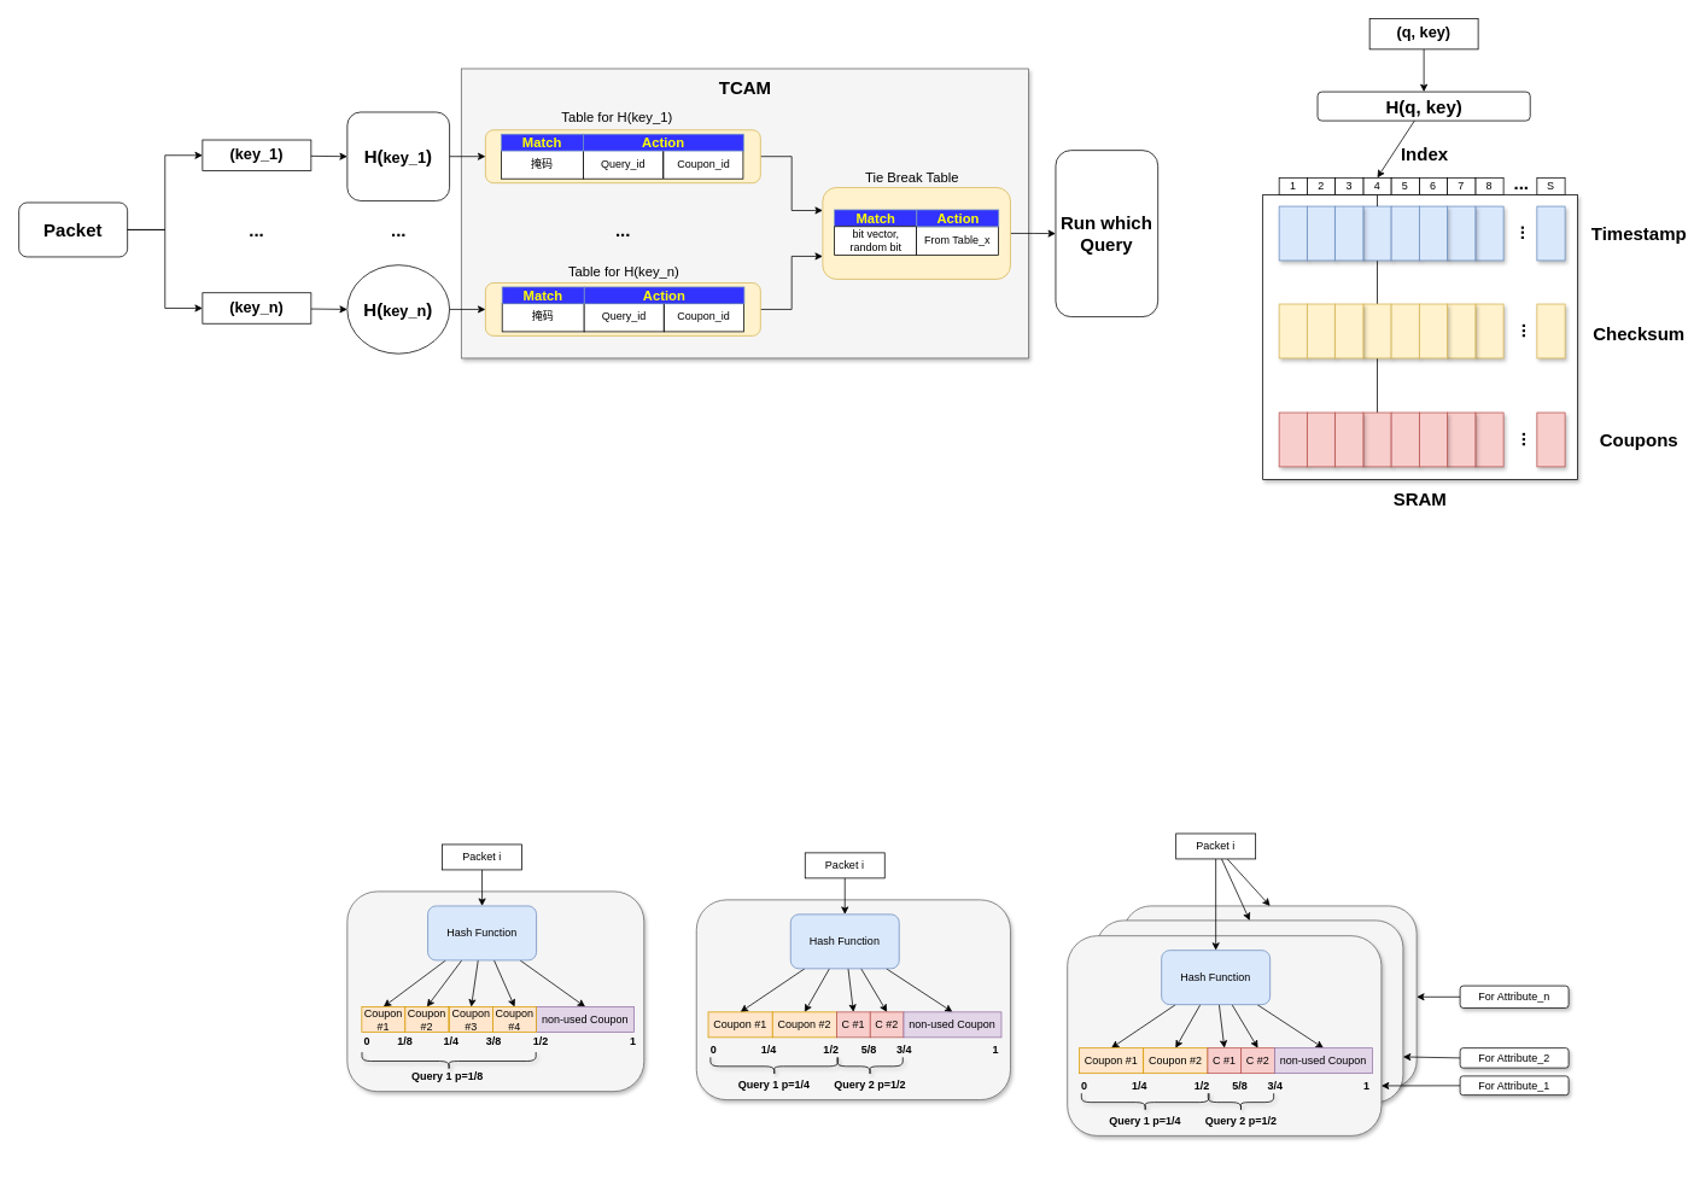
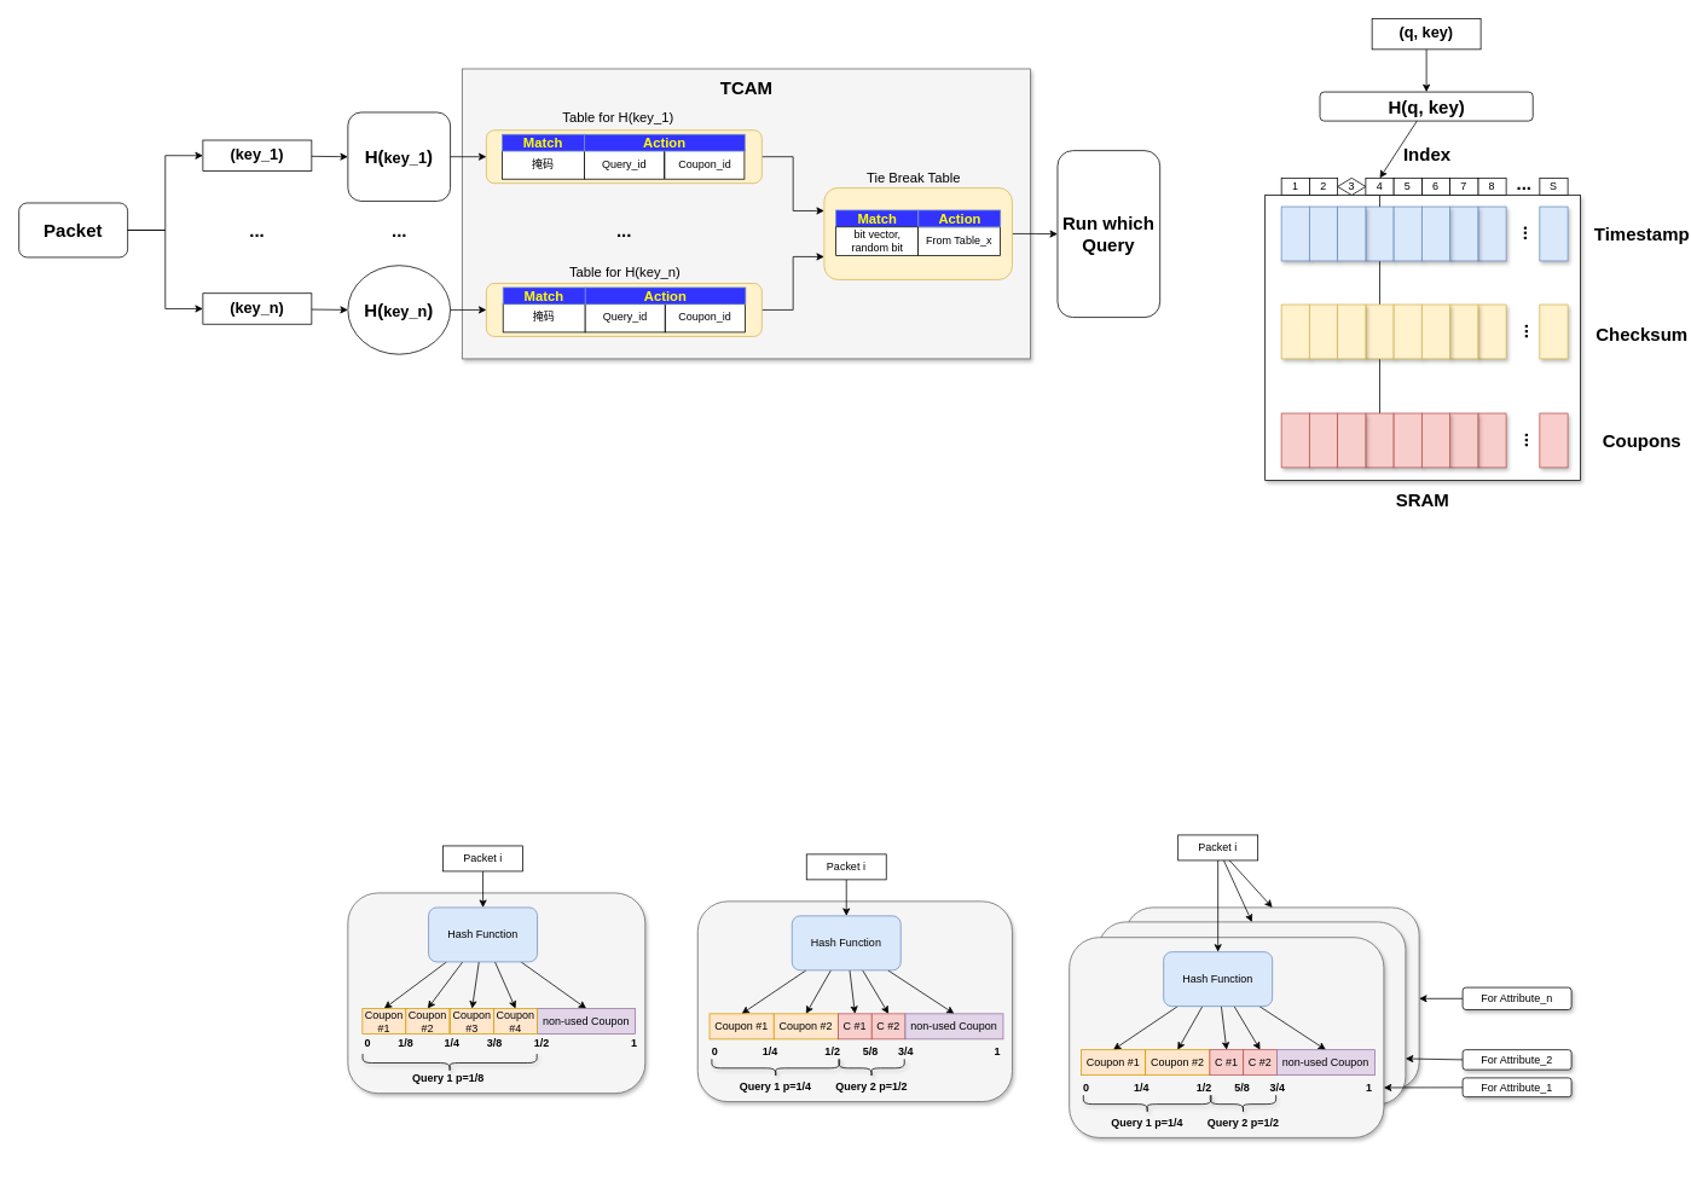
- <mxCell id="127" value="3" style="rounded=0;whiteSpace=wrap;html=1;shadow=0;" parent="1" vertex="1"><mxGeometry x="1475" y="196" width="31" height="18.87" as="geometry" /></mxCell>
+ <mxCell id="127" value="3" style="rhombus;whiteSpace=wrap;html=1;shadow=0;" parent="1" vertex="1"><mxGeometry x="1475" y="196" width="31" height="18.87" as="geometry" /></mxCell>
